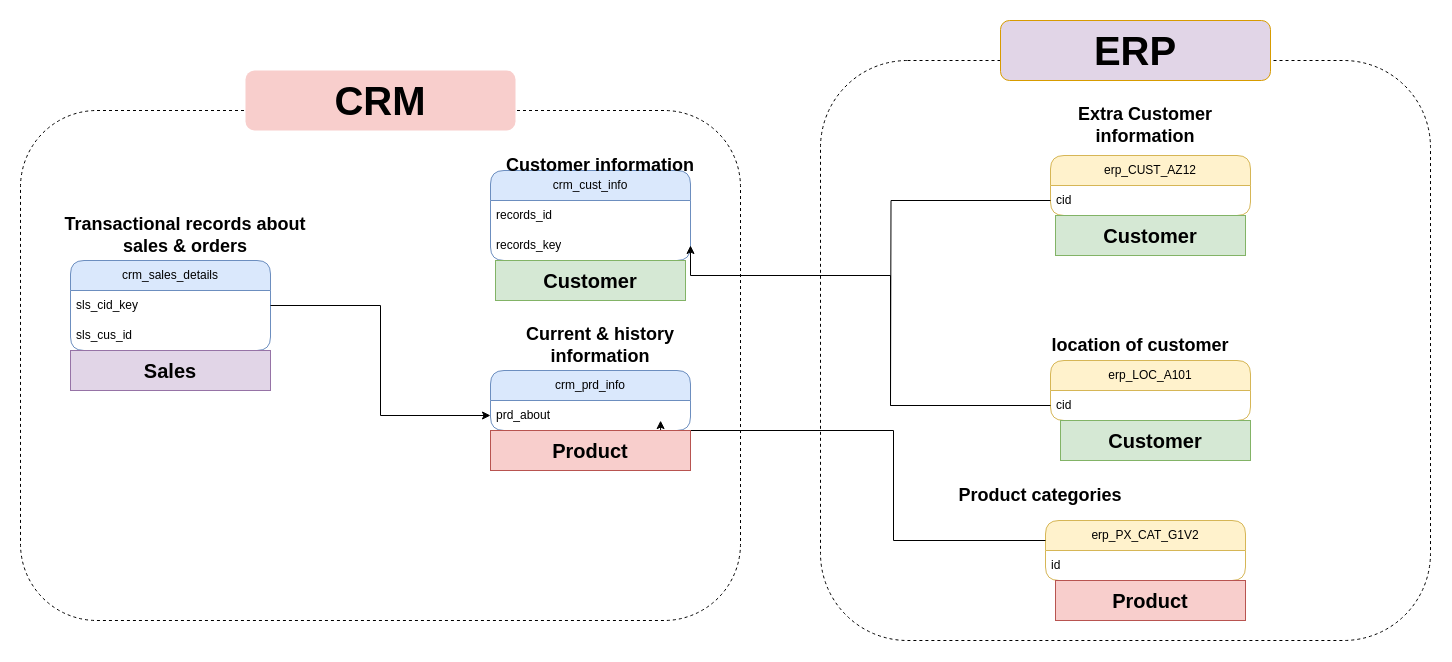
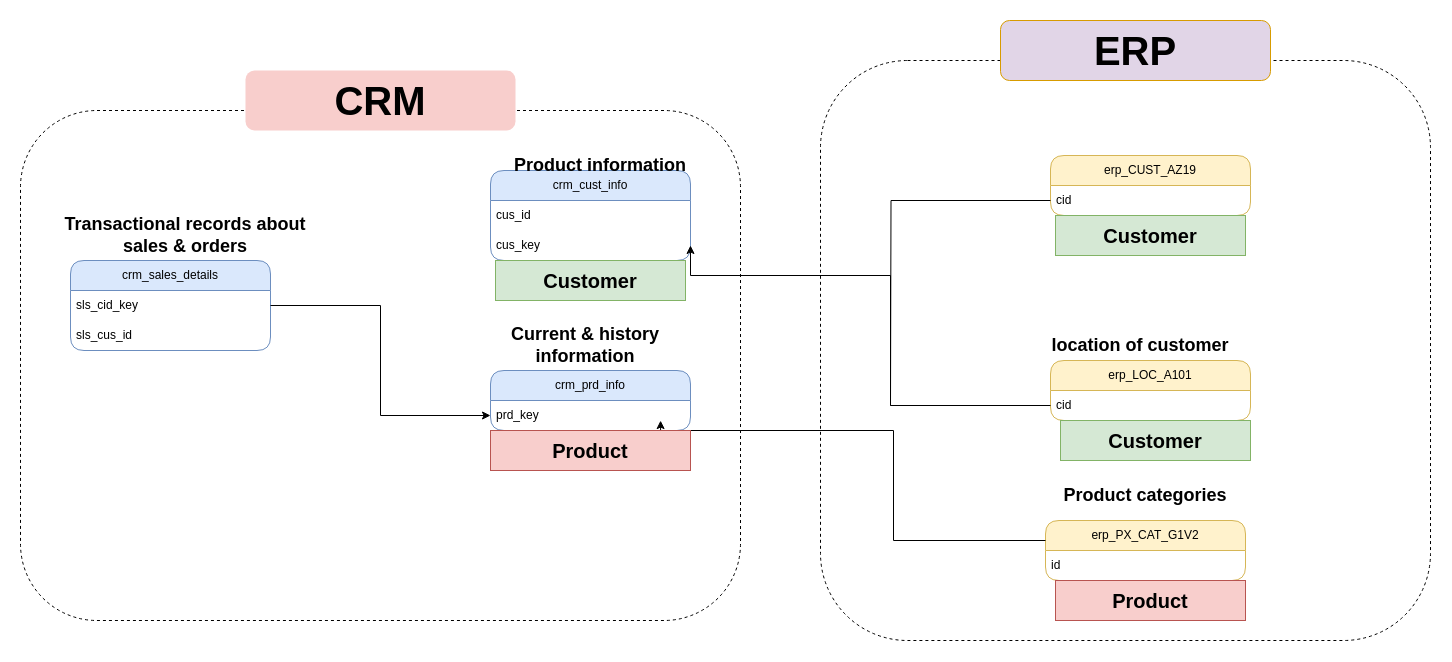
- <mxCell id="17" value="&lt;b&gt;&lt;font style=&quot;font-size: 18px;&quot;&gt;Extra Customer information&lt;/font&gt;&lt;/b&gt;" style="text;html=1;align=center;verticalAlign=middle;whiteSpace=wrap;rounded=0;" parent="1" vertex="1"><mxGeometry x="1050" y="110" width="190" height="30" as="geometry" /></mxCell>
- <mxCell id="5" value="&lt;b&gt;&lt;font style=&quot;font-size: 18px;&quot;&gt;Customer information&lt;/font&gt;&lt;/b&gt;" style="text;html=1;align=center;verticalAlign=middle;whiteSpace=wrap;rounded=0;" parent="1" vertex="1"><mxGeometry x="505" y="150" width="190" height="30" as="geometry" /></mxCell>
+ <mxCell id="5" value="&lt;b&gt;&lt;font style=&quot;font-size: 18px;&quot;&gt;Product information&lt;/font&gt;&lt;/b&gt;" style="text;html=1;align=center;verticalAlign=middle;whiteSpace=wrap;rounded=0;" parent="1" vertex="1"><mxGeometry x="505" y="150" width="190" height="30" as="geometry" /></mxCell>
- <mxCell id="14" value="erp_CUST_AZ12" style="swimlane;fontStyle=0;childLayout=stackLayout;horizontal=1;startSize=30;horizontalStack=0;resizeParent=1;resizeParentMax=0;resizeLast=0;collapsible=1;marginBottom=0;whiteSpace=wrap;html=1;rounded=1;fillColor=#fff2cc;strokeColor=#d6b656;" parent="1" vertex="1"><mxGeometry x="1050" y="155" width="200" height="60" as="geometry" /></mxCell>
+ <mxCell id="14" value="erp_CUST_AZ19" style="swimlane;fontStyle=0;childLayout=stackLayout;horizontal=1;startSize=30;horizontalStack=0;resizeParent=1;resizeParentMax=0;resizeLast=0;collapsible=1;marginBottom=0;whiteSpace=wrap;html=1;rounded=1;fillColor=#fff2cc;strokeColor=#d6b656;" parent="1" vertex="1"><mxGeometry x="1050" y="155" width="200" height="60" as="geometry" /></mxCell>
- <mxCell id="3" value="records_id" style="text;strokeColor=none;fillColor=none;align=left;verticalAlign=middle;spacingLeft=4;spacingRight=4;overflow=hidden;points=[[0,0.5],[1,0.5]];portConstraint=eastwest;rotatable=0;whiteSpace=wrap;html=1;" parent="2" vertex="1"><mxGeometry y="30" width="200" height="30" as="geometry" /></mxCell>
+ <mxCell id="3" value="cus_id" style="text;strokeColor=none;fillColor=none;align=left;verticalAlign=middle;spacingLeft=4;spacingRight=4;overflow=hidden;points=[[0,0.5],[1,0.5]];portConstraint=eastwest;rotatable=0;whiteSpace=wrap;html=1;" parent="2" vertex="1"><mxGeometry y="30" width="200" height="30" as="geometry" /></mxCell>
- <mxCell id="4" value="records_key" style="text;strokeColor=none;fillColor=none;align=left;verticalAlign=middle;spacingLeft=4;spacingRight=4;overflow=hidden;points=[[0,0.5],[1,0.5]];portConstraint=eastwest;rotatable=0;whiteSpace=wrap;html=1;" parent="2" vertex="1"><mxGeometry y="60" width="200" height="30" as="geometry" /></mxCell>
+ <mxCell id="4" value="cus_key" style="text;strokeColor=none;fillColor=none;align=left;verticalAlign=middle;spacingLeft=4;spacingRight=4;overflow=hidden;points=[[0,0.5],[1,0.5]];portConstraint=eastwest;rotatable=0;whiteSpace=wrap;html=1;" parent="2" vertex="1"><mxGeometry y="60" width="200" height="30" as="geometry" /></mxCell>
- <mxCell id="8" value="&lt;b&gt;&lt;font style=&quot;font-size: 18px;&quot;&gt;Current &amp;amp; history information&lt;/font&gt;&lt;/b&gt;" style="text;html=1;align=center;verticalAlign=middle;whiteSpace=wrap;rounded=0;" parent="1" vertex="1"><mxGeometry x="475" y="330" width="250" height="30" as="geometry" /></mxCell>
+ <mxCell id="8" value="&lt;b&gt;&lt;font style=&quot;font-size: 18px;&quot;&gt;Current &amp;amp; history information&lt;/font&gt;&lt;/b&gt;" style="text;html=1;align=center;verticalAlign=middle;whiteSpace=wrap;rounded=0;" parent="1" vertex="1"><mxGeometry x="460" y="330" width="250" height="30" as="geometry" /></mxCell>
- <mxCell id="35" value="&lt;span style=&quot;font-size: 20px;&quot;&gt;&lt;b&gt;Sales&lt;/b&gt;&lt;/span&gt;" style="text;html=1;strokeColor=#9673a6;fillColor=#e1d5e7;align=center;verticalAlign=middle;whiteSpace=wrap;overflow=hidden;" vertex="1" parent="1"><mxGeometry x="70" y="350" width="200" height="40" as="geometry" /></mxCell>
- <mxCell id="7" value="prd_about" style="text;strokeColor=none;fillColor=none;align=left;verticalAlign=middle;spacingLeft=4;spacingRight=4;overflow=hidden;points=[[0,0.5],[1,0.5]];portConstraint=eastwest;rotatable=0;whiteSpace=wrap;html=1;" parent="6" vertex="1"><mxGeometry y="30" width="200" height="30" as="geometry" /></mxCell>
+ <mxCell id="7" value="prd_key" style="text;strokeColor=none;fillColor=none;align=left;verticalAlign=middle;spacingLeft=4;spacingRight=4;overflow=hidden;points=[[0,0.5],[1,0.5]];portConstraint=eastwest;rotatable=0;whiteSpace=wrap;html=1;" parent="6" vertex="1"><mxGeometry y="30" width="200" height="30" as="geometry" /></mxCell>
- <mxCell id="23" value="&lt;span style=&quot;font-size: 18px;&quot;&gt;&lt;b&gt;Product categories&lt;/b&gt;&lt;/span&gt;" style="text;html=1;align=center;verticalAlign=middle;whiteSpace=wrap;rounded=0;" parent="1" vertex="1"><mxGeometry x="945" y="480" width="190" height="30" as="geometry" /></mxCell>
+ <mxCell id="23" value="&lt;span style=&quot;font-size: 18px;&quot;&gt;&lt;b&gt;Product categories&lt;/b&gt;&lt;/span&gt;" style="text;html=1;align=center;verticalAlign=middle;whiteSpace=wrap;rounded=0;" parent="1" vertex="1"><mxGeometry x="1050" y="480" width="190" height="30" as="geometry" /></mxCell>
